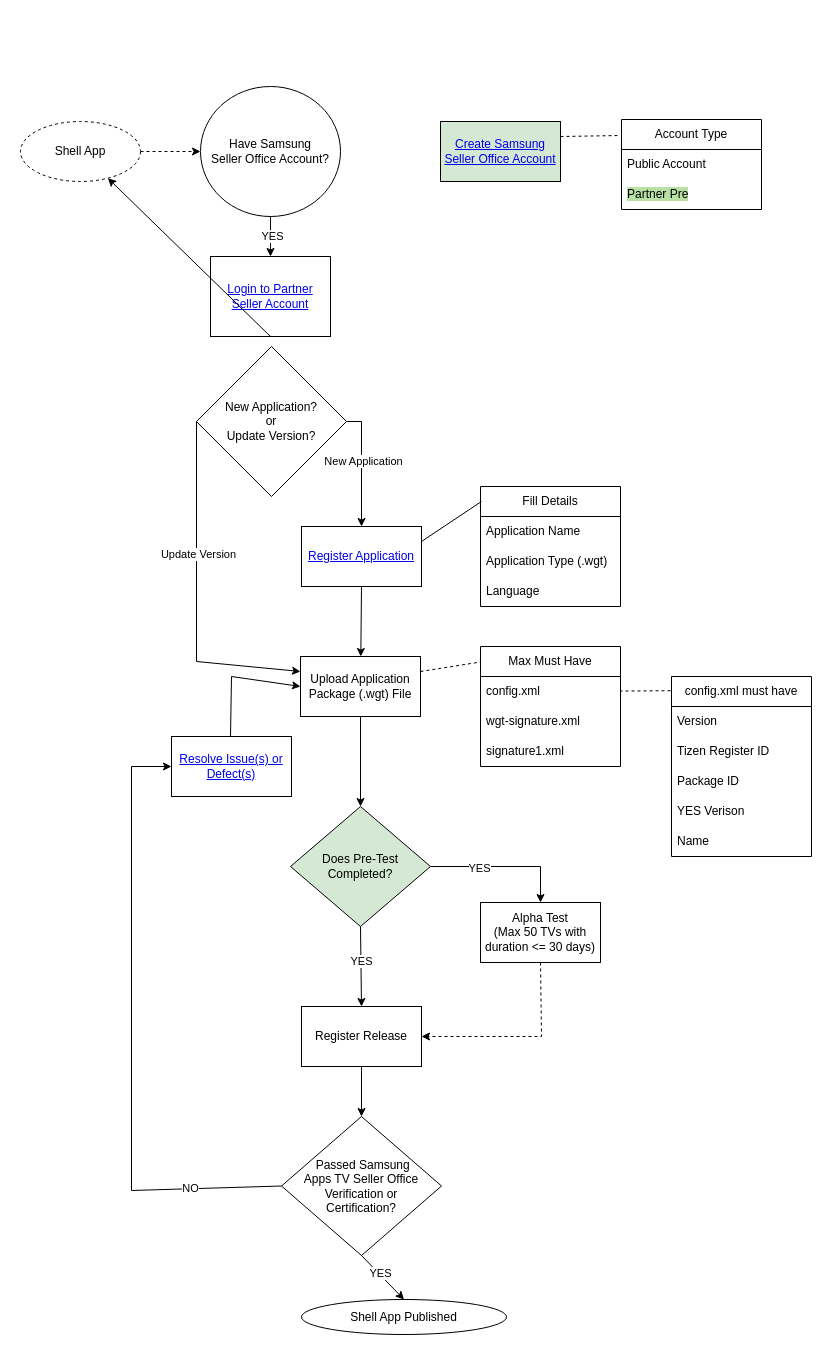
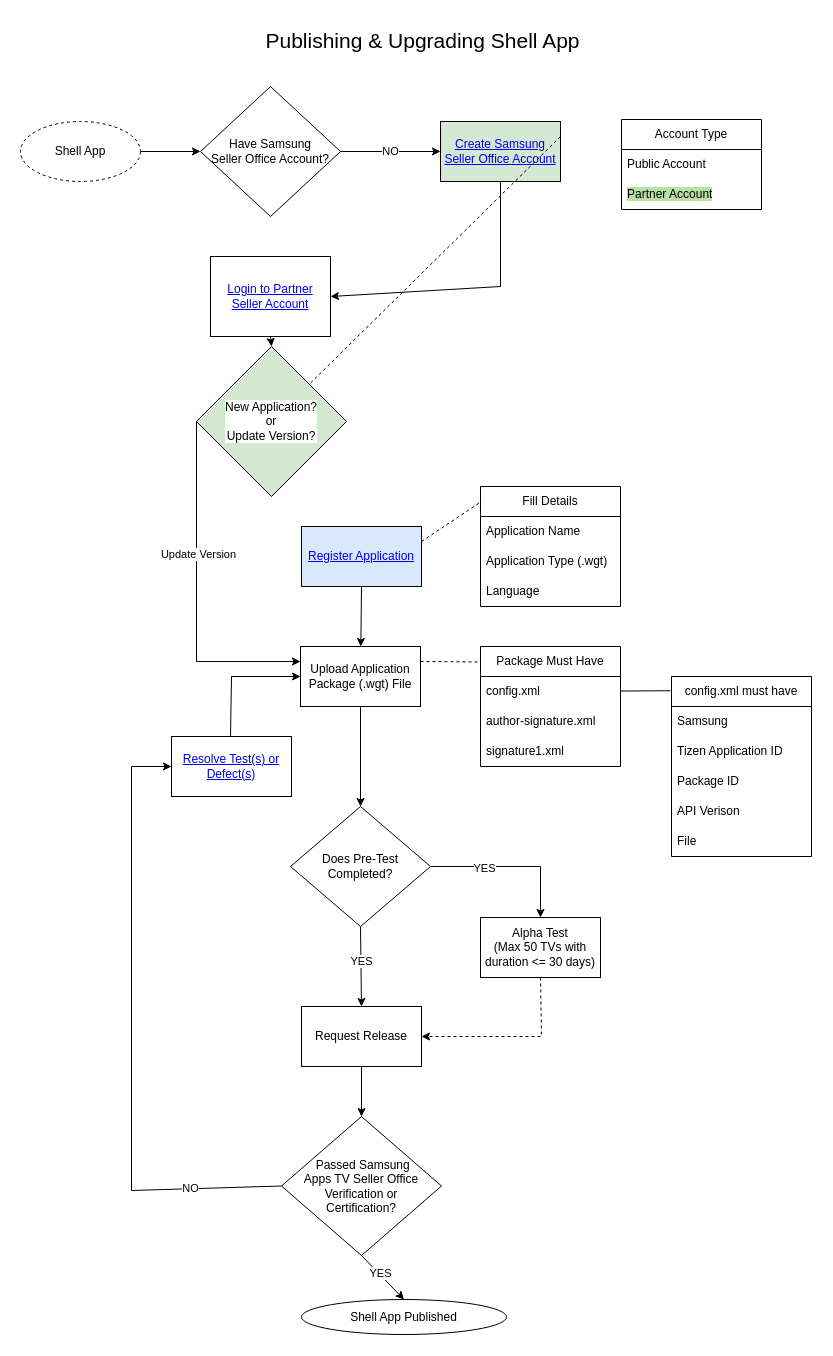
+ <mxCell id="59" value="&lt;span style=&quot;font-size: 21px;&quot;&gt;Publishing &amp;amp; Upgrading Shell App&lt;/span&gt;" style="text;html=1;align=center;verticalAlign=middle;resizable=0;points=[];autosize=1;strokeColor=none;fillColor=none;" parent="1" vertex="1"><mxGeometry x="252" y="20" width="340" height="40" as="geometry" /></mxCell>
- <mxCell id="47" value="" style="endArrow=none;dashed=1;html=1;rounded=0;entryX=-0.007;entryY=0.178;entryDx=0;entryDy=0;entryPerimeter=0;exitX=1;exitY=0.25;exitDx=0;exitDy=0;" parent="1" source="6" target="44" edge="1"><mxGeometry width="50" height="50" relative="1" as="geometry"><mxPoint x="391" y="326" as="sourcePoint" /><mxPoint x="441" y="276" as="targetPoint" /></mxGeometry></mxCell>
+ <mxCell id="47" value="" style="endArrow=none;dashed=1;html=1;rounded=0;exitX=1;exitY=0.25;exitDx=0;exitDy=0;" parent="1" source="6" target="48" edge="1"><mxGeometry width="50" height="50" relative="1" as="geometry"><mxPoint x="391" y="326" as="sourcePoint" /><mxPoint x="441" y="276" as="targetPoint" /></mxGeometry></mxCell>
- <mxCell id="2" style="edgeStyle=orthogonalEdgeStyle;rounded=0;orthogonalLoop=1;jettySize=auto;html=1;exitX=1;exitY=0.5;exitDx=0;exitDy=0;entryX=0;entryY=0.5;entryDx=0;entryDy=0;dashed=1;" parent="1" source="3" target="5" edge="1"><mxGeometry relative="1" as="geometry" /></mxCell>
+ <mxCell id="2" style="edgeStyle=orthogonalEdgeStyle;rounded=0;orthogonalLoop=1;jettySize=auto;html=1;exitX=1;exitY=0.5;exitDx=0;exitDy=0;entryX=0;entryY=0.5;entryDx=0;entryDy=0;" parent="1" source="3" target="5" edge="1"><mxGeometry relative="1" as="geometry" /></mxCell>
- <mxCell id="5" value="Have Samsung&lt;br&gt;Seller Office Account?" style="ellipse;whiteSpace=wrap;html=1;" parent="1" vertex="1"><mxGeometry x="200" y="86" width="140" height="130" as="geometry" /></mxCell>
+ <mxCell id="5" value="Have Samsung&lt;br&gt;Seller Office Account?" style="rhombus;whiteSpace=wrap;html=1;" parent="1" vertex="1"><mxGeometry x="200" y="86" width="140" height="130" as="geometry" /></mxCell>
+ <mxCell id="4" value="NO" style="edgeStyle=orthogonalEdgeStyle;rounded=0;orthogonalLoop=1;jettySize=auto;html=1;exitX=1;exitY=0.5;exitDx=0;exitDy=0;entryX=0;entryY=0.5;entryDx=0;entryDy=0;" parent="1" source="5" target="6" edge="1"><mxGeometry relative="1" as="geometry" /></mxCell>
- <mxCell id="46" value="&lt;span style=&quot;background-color: rgb(185, 224, 165);&quot;&gt;Partner Pre&lt;/span&gt;" style="text;strokeColor=none;fillColor=none;align=left;verticalAlign=middle;spacingLeft=4;spacingRight=4;overflow=hidden;points=[[0,0.5],[1,0.5]];portConstraint=eastwest;rotatable=0;whiteSpace=wrap;html=1;" parent="44" vertex="1"><mxGeometry y="60" width="140" height="30" as="geometry" /></mxCell>
+ <mxCell id="46" value="&lt;span style=&quot;background-color: rgb(185, 224, 165);&quot;&gt;Partner Account&lt;/span&gt;" style="text;strokeColor=none;fillColor=none;align=left;verticalAlign=middle;spacingLeft=4;spacingRight=4;overflow=hidden;points=[[0,0.5],[1,0.5]];portConstraint=eastwest;rotatable=0;whiteSpace=wrap;html=1;" parent="44" vertex="1"><mxGeometry y="60" width="140" height="30" as="geometry" /></mxCell>
- <mxCell id="9" value="" style="endArrow=classic;html=1;rounded=0;exitX=0.5;exitY=1;exitDx=0;exitDy=0;entryX=0.5;entryY=0;entryDx=0;entryDy=0;" parent="1" source="5" target="8" edge="1"><mxGeometry width="50" height="50" relative="1" as="geometry"><mxPoint x="340" y="366" as="sourcePoint" /><mxPoint x="390" y="316" as="targetPoint" /></mxGeometry></mxCell>
- <mxCell id="10" value="YES" style="edgeLabel;html=1;align=center;verticalAlign=middle;resizable=0;points=[];" parent="9" vertex="1" connectable="0"><mxGeometry x="-0.107" y="1" relative="1" as="geometry"><mxPoint y="1" as="offset" /></mxGeometry></mxCell>
- <mxCell id="12" value="" style="endArrow=classic;html=1;rounded=0;exitX=0.5;exitY=1;exitDx=0;exitDy=0;" parent="1" source="8" target="3" edge="1"><mxGeometry width="50" height="50" relative="1" as="geometry"><mxPoint x="340" y="366" as="sourcePoint" /><mxPoint x="390" y="316" as="targetPoint" /></mxGeometry></mxCell>
+ <mxCell id="12" value="" style="endArrow=classic;html=1;rounded=0;exitX=0.5;exitY=1;exitDx=0;exitDy=0;entryX=0.5;entryY=0;entryDx=0;entryDy=0;" parent="1" source="8" target="48" edge="1"><mxGeometry width="50" height="50" relative="1" as="geometry"><mxPoint x="340" y="366" as="sourcePoint" /><mxPoint x="390" y="316" as="targetPoint" /></mxGeometry></mxCell>
+ <mxCell id="7" value="" style="endArrow=classic;html=1;rounded=0;exitX=0.5;exitY=1;exitDx=0;exitDy=0;entryX=1;entryY=0.5;entryDx=0;entryDy=0;" parent="1" source="6" target="8" edge="1"><mxGeometry width="50" height="50" relative="1" as="geometry"><mxPoint x="340" y="376" as="sourcePoint" /><mxPoint x="180" y="306" as="targetPoint" /><Array as="points"><mxPoint x="500" y="286" /></Array></mxGeometry></mxCell>
- <mxCell id="48" value="New Application?&lt;br&gt;or&lt;br&gt;Update Version?" style="rhombus;whiteSpace=wrap;html=1;labelBackgroundColor=#FFFFFF;" parent="1" vertex="1"><mxGeometry x="196" y="346" width="150" height="150" as="geometry" /></mxCell>
+ <mxCell id="48" value="New Application?&lt;br&gt;or&lt;br&gt;Update Version?" style="rhombus;whiteSpace=wrap;html=1;labelBackgroundColor=#FFFFFF;fillColor=#d5e8d4;" parent="1" vertex="1"><mxGeometry x="196" y="346" width="150" height="150" as="geometry" /></mxCell>
- <mxCell id="49" value="" style="endArrow=classic;html=1;rounded=0;exitX=1;exitY=0.5;exitDx=0;exitDy=0;entryX=0.5;entryY=0;entryDx=0;entryDy=0;" parent="1" source="48" target="11" edge="1"><mxGeometry width="50" height="50" relative="1" as="geometry"><mxPoint x="191" y="496" as="sourcePoint" /><mxPoint x="241" y="446" as="targetPoint" /><Array as="points"><mxPoint x="361" y="421" /></Array></mxGeometry></mxCell>
- <mxCell id="50" value="New Application" style="edgeLabel;html=1;align=center;verticalAlign=middle;resizable=0;points=[];" parent="49" vertex="1" connectable="0"><mxGeometry x="-0.1" y="1" relative="1" as="geometry"><mxPoint as="offset" /></mxGeometry></mxCell>
- <mxCell id="17" value="" style="endArrow=none;dashed=0;html=1;rounded=0;exitX=1;exitY=0.25;exitDx=0;exitDy=0;entryX=0.007;entryY=0.125;entryDx=0;entryDy=0;entryPerimeter=0;" parent="1" source="11" target="13" edge="1"><mxGeometry width="50" height="50" relative="1" as="geometry"><mxPoint x="430" y="416" as="sourcePoint" /><mxPoint x="480" y="366" as="targetPoint" /></mxGeometry></mxCell>
+ <mxCell id="17" value="" style="endArrow=none;dashed=1;html=1;rounded=0;exitX=1;exitY=0.25;exitDx=0;exitDy=0;entryX=0.007;entryY=0.125;entryDx=0;entryDy=0;entryPerimeter=0;" parent="1" source="11" target="13" edge="1"><mxGeometry width="50" height="50" relative="1" as="geometry"><mxPoint x="430" y="416" as="sourcePoint" /><mxPoint x="480" y="366" as="targetPoint" /></mxGeometry></mxCell>
- <mxCell id="11" value="&lt;a href=&quot;https://developer.samsung.com/signage/distribute/application-publication/application-publication-process.html#publishing-updated-applications&quot;&gt;Register Application&lt;/a&gt;" style="rounded=0;whiteSpace=wrap;html=1;" parent="1" vertex="1"><mxGeometry x="301" y="526" width="120" height="60" as="geometry" /></mxCell>
+ <mxCell id="11" value="&lt;a href=&quot;https://developer.samsung.com/signage/distribute/application-publication/application-publication-process.html#publishing-updated-applications&quot;&gt;Register Application&lt;/a&gt;" style="rounded=0;whiteSpace=wrap;html=1;fillColor=#dae8fc;" parent="1" vertex="1"><mxGeometry x="301" y="526" width="120" height="60" as="geometry" /></mxCell>
- <mxCell id="20" value="Max Must Have" style="swimlane;fontStyle=0;childLayout=stackLayout;horizontal=1;startSize=30;horizontalStack=0;resizeParent=1;resizeParentMax=0;resizeLast=0;collapsible=1;marginBottom=0;whiteSpace=wrap;html=1;" parent="1" vertex="1"><mxGeometry x="480" y="646" width="140" height="120" as="geometry" /></mxCell>
+ <mxCell id="20" value="Package Must Have" style="swimlane;fontStyle=0;childLayout=stackLayout;horizontal=1;startSize=30;horizontalStack=0;resizeParent=1;resizeParentMax=0;resizeLast=0;collapsible=1;marginBottom=0;whiteSpace=wrap;html=1;" parent="1" vertex="1"><mxGeometry x="480" y="646" width="140" height="120" as="geometry" /></mxCell>
- <mxCell id="18" value="Upload Application Package (.wgt) File" style="rounded=0;whiteSpace=wrap;html=1;" parent="1" vertex="1"><mxGeometry x="300" y="656" width="120" height="60" as="geometry" /></mxCell>
+ <mxCell id="18" value="Upload Application Package (.wgt) File" style="rounded=0;whiteSpace=wrap;html=1;" parent="1" vertex="1"><mxGeometry x="300" y="646" width="120" height="60" as="geometry" /></mxCell>
- <mxCell id="31" value="" style="endArrow=none;dashed=1;html=1;rounded=0;exitX=-0.007;exitY=0.079;exitDx=0;exitDy=0;exitPerimeter=0;" parent="1" source="25" target="21" edge="1"><mxGeometry width="50" height="50" relative="1" as="geometry"><mxPoint x="481" y="846" as="sourcePoint" /><mxPoint x="531" y="796" as="targetPoint" /></mxGeometry></mxCell>
+ <mxCell id="31" value="" style="endArrow=none;dashed=0;html=1;rounded=0;exitX=-0.007;exitY=0.079;exitDx=0;exitDy=0;exitPerimeter=0;" parent="1" source="25" target="21" edge="1"><mxGeometry width="50" height="50" relative="1" as="geometry"><mxPoint x="481" y="846" as="sourcePoint" /><mxPoint x="531" y="796" as="targetPoint" /></mxGeometry></mxCell>
- <mxCell id="22" value="wgt-signature.xml" style="text;strokeColor=none;fillColor=none;align=left;verticalAlign=middle;spacingLeft=4;spacingRight=4;overflow=hidden;points=[[0,0.5],[1,0.5]];portConstraint=eastwest;rotatable=0;whiteSpace=wrap;html=1;" parent="20" vertex="1"><mxGeometry y="60" width="140" height="30" as="geometry" /></mxCell>
+ <mxCell id="22" value="author-signature.xml" style="text;strokeColor=none;fillColor=none;align=left;verticalAlign=middle;spacingLeft=4;spacingRight=4;overflow=hidden;points=[[0,0.5],[1,0.5]];portConstraint=eastwest;rotatable=0;whiteSpace=wrap;html=1;" parent="20" vertex="1"><mxGeometry y="60" width="140" height="30" as="geometry" /></mxCell>
- <mxCell id="26" value="Version" style="text;strokeColor=none;fillColor=none;align=left;verticalAlign=middle;spacingLeft=4;spacingRight=4;overflow=hidden;points=[[0,0.5],[1,0.5]];portConstraint=eastwest;rotatable=0;whiteSpace=wrap;html=1;" parent="25" vertex="1"><mxGeometry y="30" width="140" height="30" as="geometry" /></mxCell>
+ <mxCell id="26" value="Samsung" style="text;strokeColor=none;fillColor=none;align=left;verticalAlign=middle;spacingLeft=4;spacingRight=4;overflow=hidden;points=[[0,0.5],[1,0.5]];portConstraint=eastwest;rotatable=0;whiteSpace=wrap;html=1;" parent="25" vertex="1"><mxGeometry y="30" width="140" height="30" as="geometry" /></mxCell>
- <mxCell id="27" value="Tizen Register ID" style="text;strokeColor=none;fillColor=none;align=left;verticalAlign=middle;spacingLeft=4;spacingRight=4;overflow=hidden;points=[[0,0.5],[1,0.5]];portConstraint=eastwest;rotatable=0;whiteSpace=wrap;html=1;" parent="25" vertex="1"><mxGeometry y="60" width="140" height="30" as="geometry" /></mxCell>
+ <mxCell id="27" value="Tizen Application ID" style="text;strokeColor=none;fillColor=none;align=left;verticalAlign=middle;spacingLeft=4;spacingRight=4;overflow=hidden;points=[[0,0.5],[1,0.5]];portConstraint=eastwest;rotatable=0;whiteSpace=wrap;html=1;" parent="25" vertex="1"><mxGeometry y="60" width="140" height="30" as="geometry" /></mxCell>
- <mxCell id="34" value="&lt;a href=&quot;https://developer.samsung.com/tv-seller-office/guides/applications/resolving-defect.html&quot;&gt;Resolve Issue(s) or Defect(s)&lt;/a&gt;" style="rounded=0;whiteSpace=wrap;html=1;" parent="1" vertex="1"><mxGeometry x="171" y="736" width="120" height="60" as="geometry" /></mxCell>
+ <mxCell id="34" value="&lt;a href=&quot;https://developer.samsung.com/tv-seller-office/guides/applications/resolving-defect.html&quot;&gt;Resolve Test(s) or Defect(s)&lt;/a&gt;" style="rounded=0;whiteSpace=wrap;html=1;" parent="1" vertex="1"><mxGeometry x="171" y="736" width="120" height="60" as="geometry" /></mxCell>
- <mxCell id="29" value="YES Verison" style="text;strokeColor=none;fillColor=none;align=left;verticalAlign=middle;spacingLeft=4;spacingRight=4;overflow=hidden;points=[[0,0.5],[1,0.5]];portConstraint=eastwest;rotatable=0;whiteSpace=wrap;html=1;" parent="25" vertex="1"><mxGeometry y="120" width="140" height="30" as="geometry" /></mxCell>
+ <mxCell id="29" value="API Verison" style="text;strokeColor=none;fillColor=none;align=left;verticalAlign=middle;spacingLeft=4;spacingRight=4;overflow=hidden;points=[[0,0.5],[1,0.5]];portConstraint=eastwest;rotatable=0;whiteSpace=wrap;html=1;" parent="25" vertex="1"><mxGeometry y="120" width="140" height="30" as="geometry" /></mxCell>
- <mxCell id="30" value="Name" style="text;strokeColor=none;fillColor=none;align=left;verticalAlign=middle;spacingLeft=4;spacingRight=4;overflow=hidden;points=[[0,0.5],[1,0.5]];portConstraint=eastwest;rotatable=0;whiteSpace=wrap;html=1;" parent="25" vertex="1"><mxGeometry y="150" width="140" height="30" as="geometry" /></mxCell>
+ <mxCell id="30" value="File" style="text;strokeColor=none;fillColor=none;align=left;verticalAlign=middle;spacingLeft=4;spacingRight=4;overflow=hidden;points=[[0,0.5],[1,0.5]];portConstraint=eastwest;rotatable=0;whiteSpace=wrap;html=1;" parent="25" vertex="1"><mxGeometry y="150" width="140" height="30" as="geometry" /></mxCell>
- <mxCell id="32" value="Does Pre-Test Completed?" style="rhombus;whiteSpace=wrap;html=1;fillColor=#d5e8d4;" parent="1" vertex="1"><mxGeometry x="290" y="806" width="140" height="120" as="geometry" /></mxCell>
+ <mxCell id="32" value="Does Pre-Test Completed?" style="rhombus;whiteSpace=wrap;html=1;" parent="1" vertex="1"><mxGeometry x="290" y="806" width="140" height="120" as="geometry" /></mxCell>
- <mxCell id="53" value="Alpha Test&lt;br&gt;(Max 50 TVs with duration &amp;lt;= 30 days)" style="rounded=0;whiteSpace=wrap;html=1;labelBackgroundColor=#FFFFFF;" parent="1" vertex="1"><mxGeometry x="480" y="902" width="120" height="60" as="geometry" /></mxCell>
+ <mxCell id="53" value="Alpha Test&lt;br&gt;(Max 50 TVs with duration &amp;lt;= 30 days)" style="rounded=0;whiteSpace=wrap;html=1;labelBackgroundColor=#FFFFFF;" parent="1" vertex="1"><mxGeometry x="480" y="917" width="120" height="60" as="geometry" /></mxCell>
- <mxCell id="56" value="Register Release" style="rounded=0;whiteSpace=wrap;html=1;labelBackgroundColor=#FFFFFF;" parent="1" vertex="1"><mxGeometry x="301" y="1006" width="120" height="60" as="geometry" /></mxCell>
+ <mxCell id="56" value="Request Release" style="rounded=0;whiteSpace=wrap;html=1;labelBackgroundColor=#FFFFFF;" parent="1" vertex="1"><mxGeometry x="301" y="1006" width="120" height="60" as="geometry" /></mxCell>
